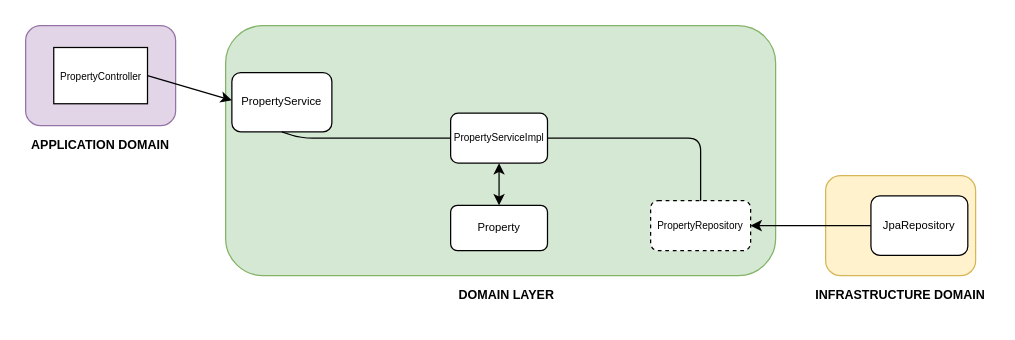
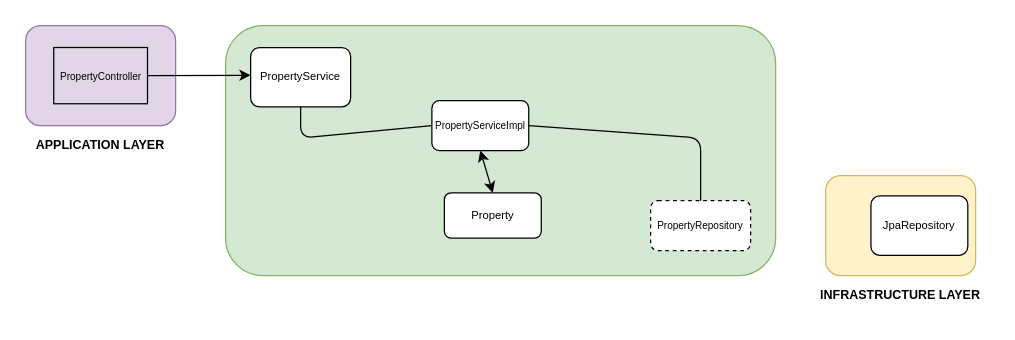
- <mxCell id="8" value="&lt;font style=&quot;font-size: 8px;&quot;&gt;PropertyController&lt;/font&gt;" style="rounded=0;whiteSpace=wrap;html=1;fontSize=10;" vertex="1" parent="1"><mxGeometry x="42.5" y="37.5" width="75" height="45" as="geometry" /></mxCell>
+ <mxCell id="8" value="&lt;font style=&quot;font-size: 8px;&quot;&gt;PropertyController&lt;/font&gt;" style="rounded=0;whiteSpace=wrap;html=1;fontSize=10;fillColor=#e1d5e7;" vertex="1" parent="1"><mxGeometry x="42.5" y="37.5" width="75" height="45" as="geometry" /></mxCell>
- <mxCell id="9" value="PropertyService" style="rounded=1;whiteSpace=wrap;html=1;fontSize=9;" vertex="1" parent="1"><mxGeometry x="185" y="57.5" width="80" height="47.5" as="geometry" /></mxCell>
+ <mxCell id="9" value="PropertyService" style="rounded=1;whiteSpace=wrap;html=1;fontSize=9;" vertex="1" parent="1"><mxGeometry x="200" y="37.5" width="80" height="47.5" as="geometry" /></mxCell>
- <mxCell id="10" value="&lt;font style=&quot;font-size: 8px;&quot;&gt;PropertyServiceImpl&lt;/font&gt;" style="rounded=1;whiteSpace=wrap;html=1;fontSize=9;" vertex="1" parent="1"><mxGeometry x="360" y="90" width="77.5" height="40" as="geometry" /></mxCell>
+ <mxCell id="10" value="&lt;font style=&quot;font-size: 8px;&quot;&gt;PropertyServiceImpl&lt;/font&gt;" style="rounded=1;whiteSpace=wrap;html=1;fontSize=9;" vertex="1" parent="1"><mxGeometry x="345" y="80" width="77.5" height="40" as="geometry" /></mxCell>
- <mxCell id="5" value="&lt;font style=&quot;font-size: 10px;&quot;&gt;&lt;b&gt;APPLICATION DOMAIN&lt;/b&gt;&lt;/font&gt;" style="text;html=1;strokeColor=none;fillColor=none;align=center;verticalAlign=middle;whiteSpace=wrap;rounded=0;" vertex="1" parent="1"><mxGeometry x="20" y="100" width="120" height="30" as="geometry" /></mxCell>
+ <mxCell id="5" value="&lt;font style=&quot;font-size: 10px;&quot;&gt;&lt;b&gt;APPLICATION LAYER&lt;/b&gt;&lt;/font&gt;" style="text;html=1;strokeColor=none;fillColor=none;align=center;verticalAlign=middle;whiteSpace=wrap;rounded=0;" vertex="1" parent="1"><mxGeometry x="20" y="100" width="120" height="30" as="geometry" /></mxCell>
- <mxCell id="18" value="" style="endArrow=classic;html=1;rounded=1;fontSize=9;exitX=0;exitY=0.5;exitDx=0;exitDy=0;entryX=1;entryY=0.5;entryDx=0;entryDy=0;" edge="1" parent="1" source="13" target="12"><mxGeometry width="50" height="50" relative="1" as="geometry"><mxPoint x="580" y="160" as="sourcePoint" /><mxPoint x="630" y="110" as="targetPoint" /></mxGeometry></mxCell>
- <mxCell id="11" value="Property" style="rounded=1;whiteSpace=wrap;html=1;fontSize=9;" vertex="1" parent="1"><mxGeometry x="360" y="163.75" width="77.5" height="36.25" as="geometry" /></mxCell>
+ <mxCell id="11" value="Property" style="rounded=1;whiteSpace=wrap;html=1;fontSize=9;" vertex="1" parent="1"><mxGeometry x="355" y="153.75" width="77.5" height="36.25" as="geometry" /></mxCell>
- <mxCell id="6" value="&lt;font style=&quot;font-size: 10px;&quot;&gt;&lt;b&gt;DOMAIN LAYER&lt;/b&gt;&lt;/font&gt;" style="text;html=1;strokeColor=none;fillColor=none;align=center;verticalAlign=middle;whiteSpace=wrap;rounded=0;" vertex="1" parent="1"><mxGeometry x="345" y="220" width="120" height="30" as="geometry" /></mxCell>
- <mxCell id="7" value="&lt;font style=&quot;font-size: 10px;&quot;&gt;&lt;b&gt;INFRASTRUCTURE DOMAIN&lt;/b&gt;&lt;/font&gt;" style="text;html=1;strokeColor=none;fillColor=none;align=center;verticalAlign=middle;whiteSpace=wrap;rounded=0;" vertex="1" parent="1"><mxGeometry x="650" y="220" width="140" height="30" as="geometry" /></mxCell>
+ <mxCell id="7" value="&lt;font style=&quot;font-size: 10px;&quot;&gt;&lt;b&gt;INFRASTRUCTURE LAYER&lt;/b&gt;&lt;/font&gt;" style="text;html=1;strokeColor=none;fillColor=none;align=center;verticalAlign=middle;whiteSpace=wrap;rounded=0;" vertex="1" parent="1"><mxGeometry x="650" y="220" width="140" height="30" as="geometry" /></mxCell>
